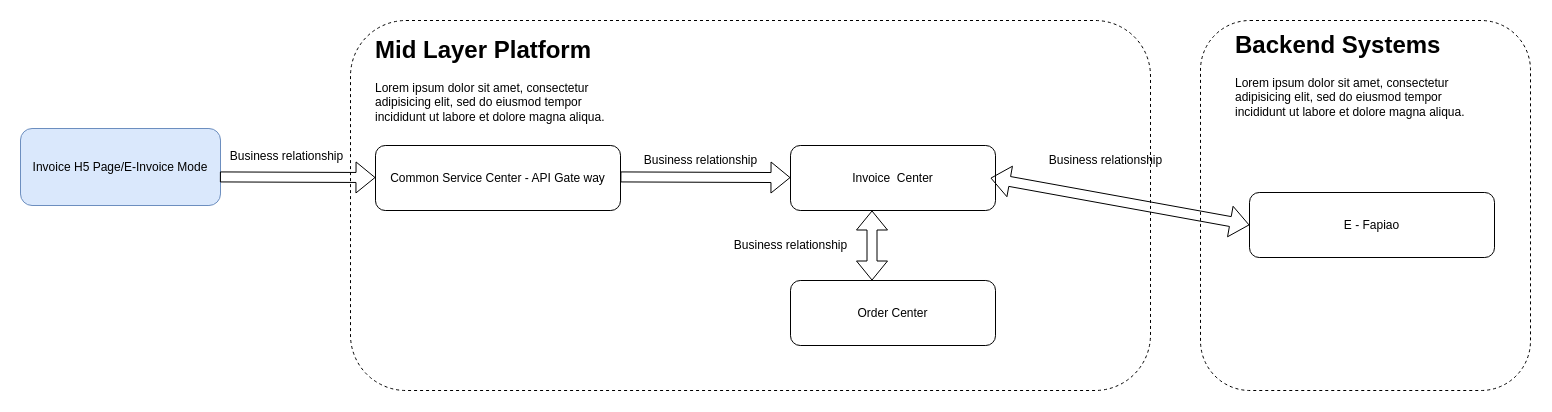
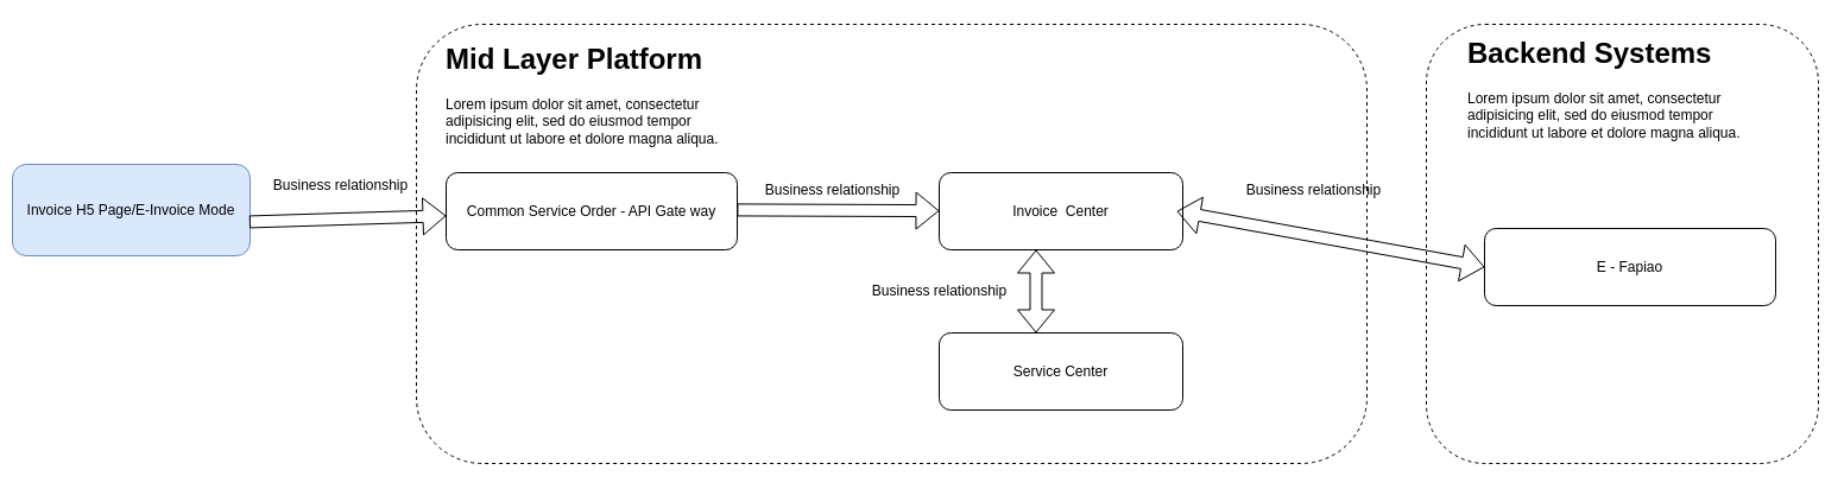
- <mxCell id="2" value="Invoice H5 Page/E-Invoice Mode" parent="1" vertex="1" style="rounded=1;whiteSpace=wrap;html=1;fillColor=#dae8fc;strokeColor=#6c8ebf;"><mxGeometry as="geometry" height="77" width="200" y="128" x="20" /></mxCell>
+ <mxCell id="2" value="Invoice H5 Page/E-Invoice Mode" parent="1" vertex="1" style="rounded=1;whiteSpace=wrap;html=1;fillColor=#dae8fc;strokeColor=#6c8ebf;"><mxGeometry x="10" y="138" as="geometry" height="77" width="200" /></mxCell>
- <mxCell id="5" value="Common Service Center - API Gate way" parent="1" vertex="1" style="rounded=1;whiteSpace=wrap;html=1;"><mxGeometry as="geometry" height="65" width="245" y="145" x="375" /></mxCell>
+ <mxCell id="5" value="Common Service Order - API Gate way" parent="1" vertex="1" style="rounded=1;whiteSpace=wrap;html=1;"><mxGeometry as="geometry" height="65" width="245" y="145" x="375" /></mxCell>
- <mxCell id="7" value="Order Center " parent="1" vertex="1" style="rounded=1;whiteSpace=wrap;html=1;"><mxGeometry as="geometry" height="65" width="205" y="280" x="790" /></mxCell>
+ <mxCell id="7" value="Service Center " parent="1" vertex="1" style="rounded=1;whiteSpace=wrap;html=1;"><mxGeometry as="geometry" height="65" width="205" y="280" x="790" /></mxCell>
